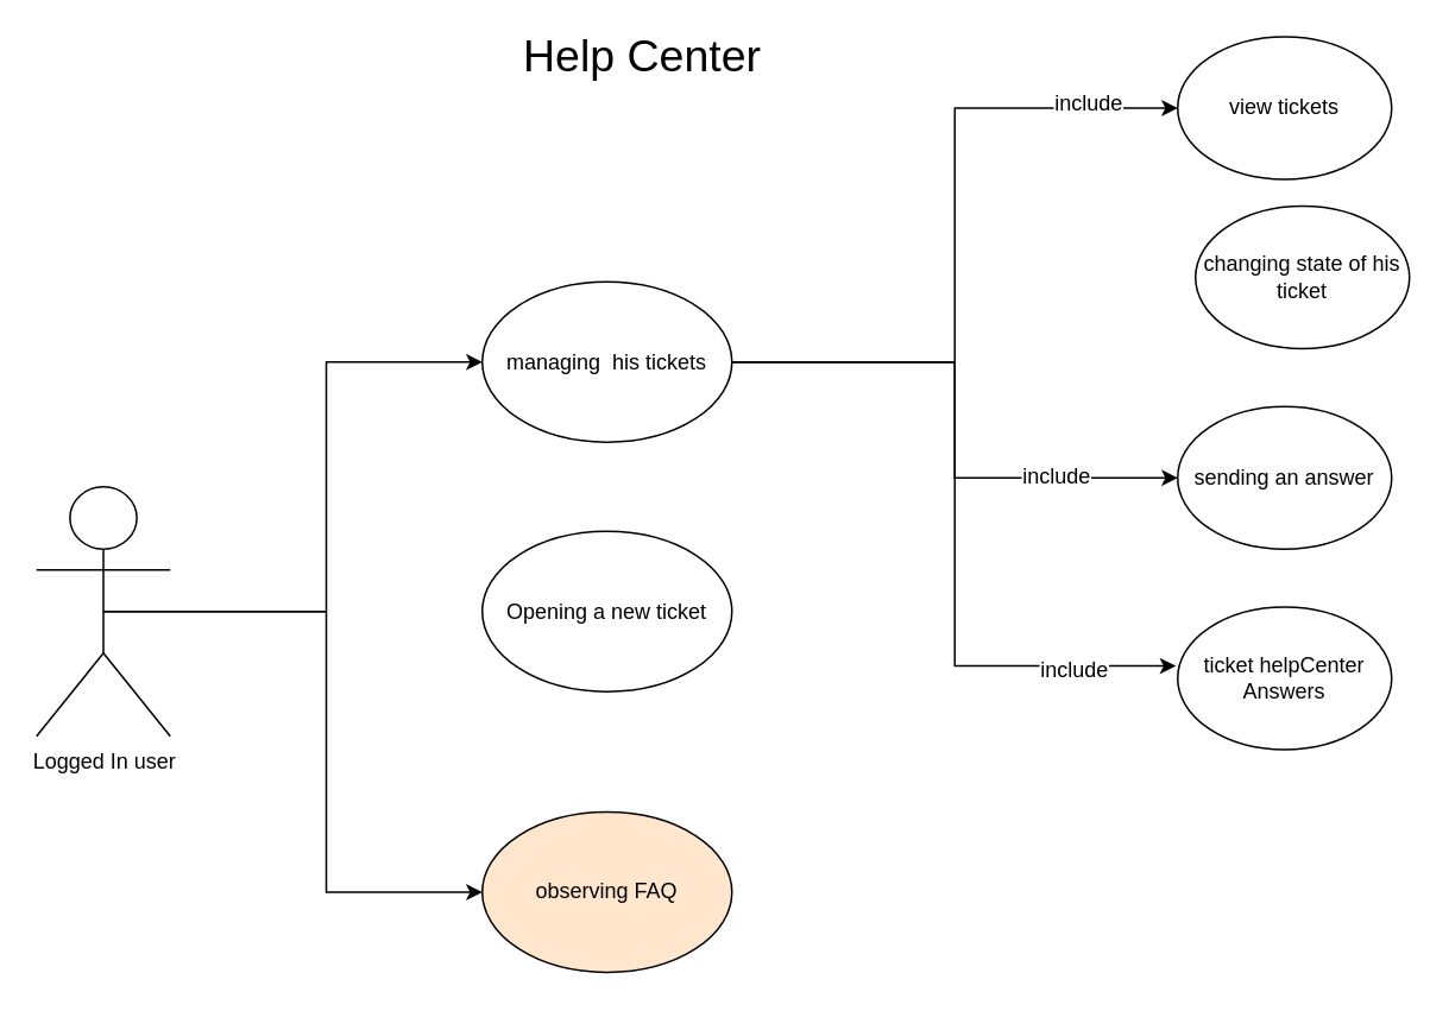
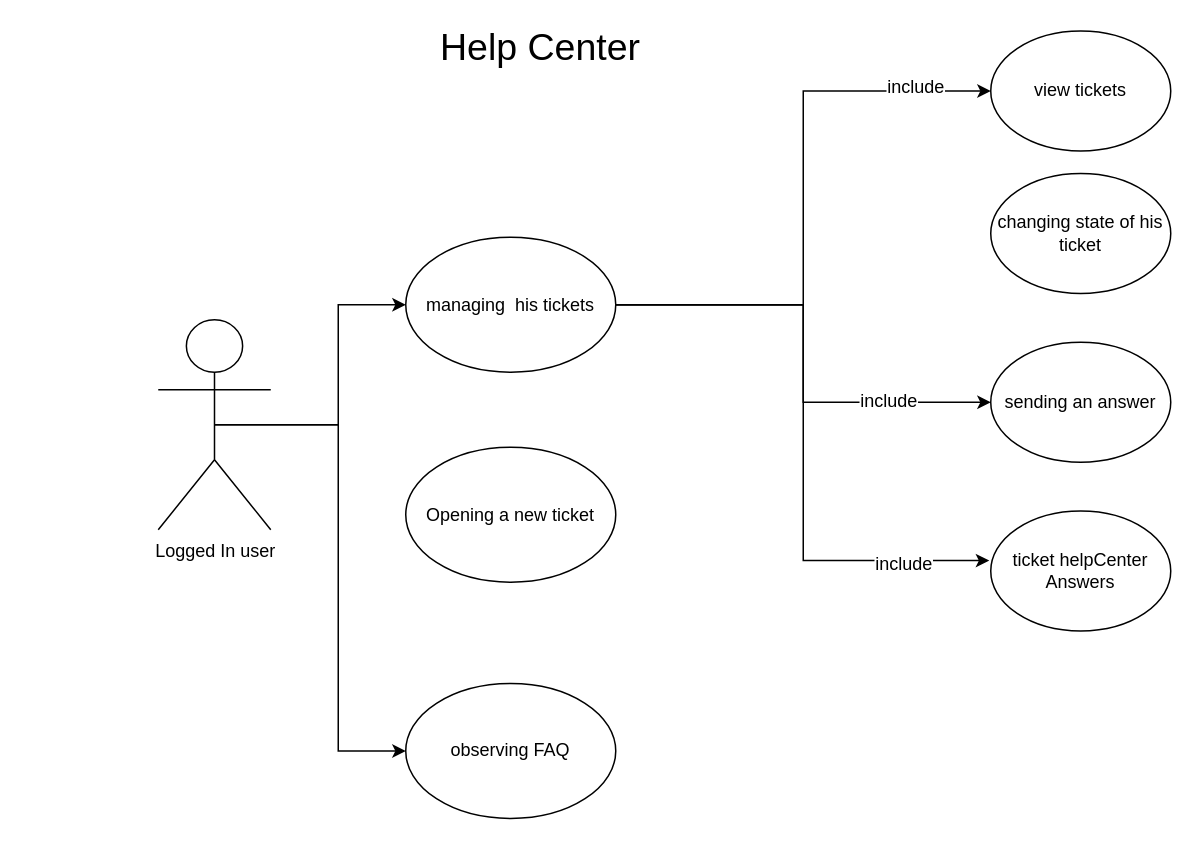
- <mxCell id="12" value="changing state of his ticket" style="ellipse;whiteSpace=wrap;html=1;" vertex="1" parent="1"><mxGeometry x="670" y="115" width="120" height="80" as="geometry" /></mxCell>
+ <mxCell id="12" value="changing state of his ticket" style="ellipse;whiteSpace=wrap;html=1;" vertex="1" parent="1"><mxGeometry x="660" y="115" width="120" height="80" as="geometry" /></mxCell>
- <mxCell id="4" value="Logged In user" style="shape=umlActor;verticalLabelPosition=bottom;labelBackgroundColor=#ffffff;verticalAlign=top;html=1;outlineConnect=0;" vertex="1" parent="1"><mxGeometry x="20" y="272.5" width="75" height="140" as="geometry" /></mxCell>
+ <mxCell id="4" value="Logged In user" style="shape=umlActor;verticalLabelPosition=bottom;labelBackgroundColor=#ffffff;verticalAlign=top;html=1;outlineConnect=0;" vertex="1" parent="1"><mxGeometry x="105" y="212.5" width="75" height="140" as="geometry" /></mxCell>
- <mxCell id="13" value="observing FAQ&lt;br&gt;" style="ellipse;whiteSpace=wrap;html=1;fillColor=#ffe6cc;" vertex="1" parent="1"><mxGeometry x="270" y="455" width="140" height="90" as="geometry" /></mxCell>
+ <mxCell id="13" value="observing FAQ&lt;br&gt;" style="ellipse;whiteSpace=wrap;html=1;" vertex="1" parent="1"><mxGeometry x="270" y="455" width="140" height="90" as="geometry" /></mxCell>
